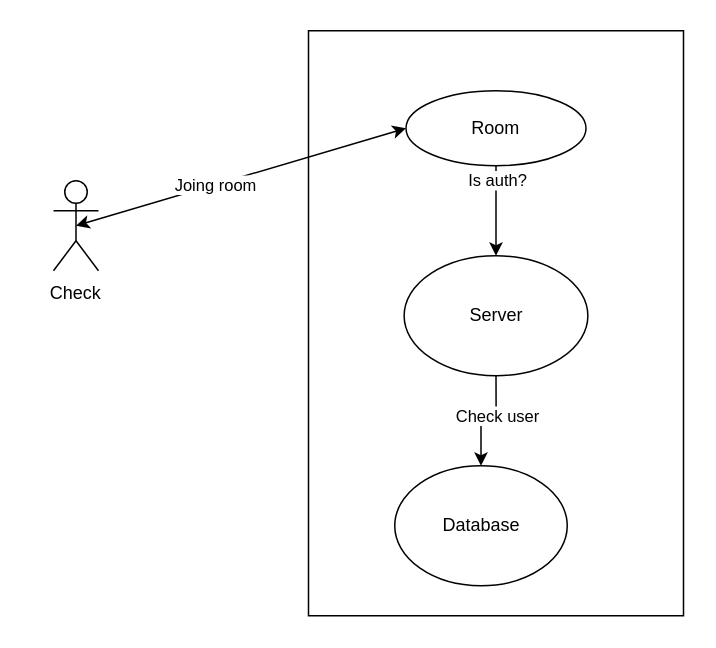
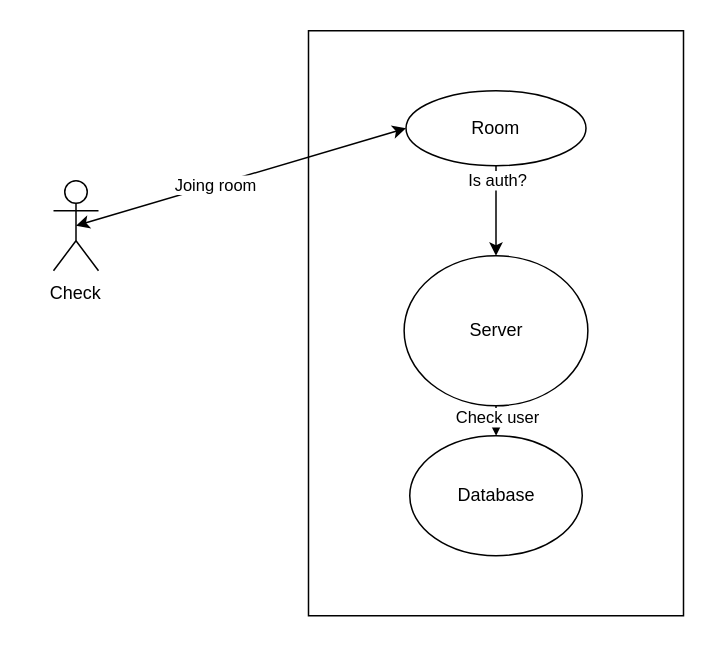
- <mxCell id="6" value="Server" style="ellipse;whiteSpace=wrap;html=1;" parent="1" vertex="1"><mxGeometry x="268.75" y="170" width="122.5" height="80" as="geometry" /></mxCell>
+ <mxCell id="6" value="Server" style="ellipse;whiteSpace=wrap;html=1;" parent="1" vertex="1"><mxGeometry x="268.75" y="170" width="122.5" height="100" as="geometry" /></mxCell>
- <mxCell id="7" value="Database" style="ellipse;whiteSpace=wrap;html=1;" parent="1" vertex="1"><mxGeometry x="262.5" y="310" width="115" height="80" as="geometry" /></mxCell>
+ <mxCell id="7" value="Database" style="ellipse;whiteSpace=wrap;html=1;" parent="1" vertex="1"><mxGeometry x="272.5" y="290" width="115" height="80" as="geometry" /></mxCell>
